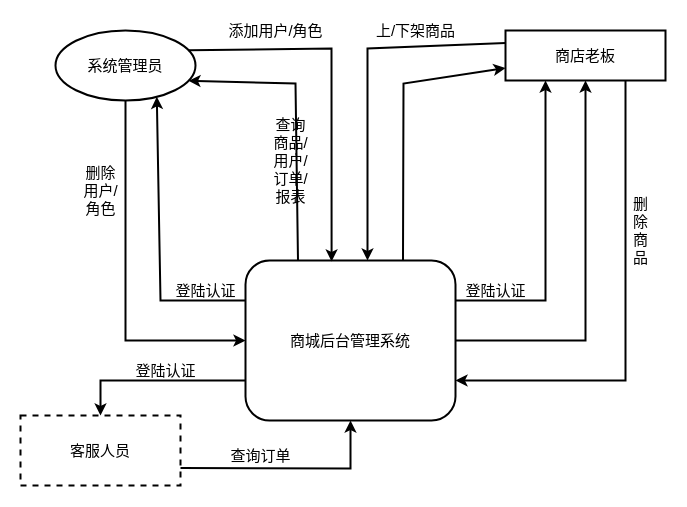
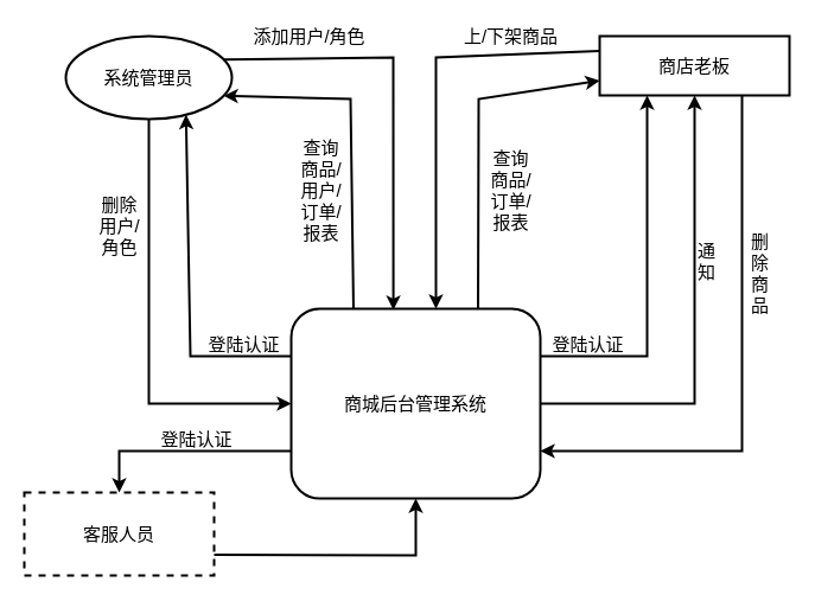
- <mxCell id="10" value="添加用户/角色" style="text;html=1;align=center;verticalAlign=middle;resizable=0;points=[];autosize=1;strokeColor=none;fontSize=15;" parent="1" vertex="1"><mxGeometry x="220" y="20" width="110" height="20" as="geometry" /></mxCell>
+ <mxCell id="10" value="添加用户/角色" style="text;html=1;align=center;verticalAlign=middle;resizable=0;points=[];autosize=1;strokeColor=none;fontSize=15;" parent="1" vertex="1"><mxGeometry x="205" y="20" width="110" height="20" as="geometry" /></mxCell>
- <mxCell id="13" value="上/下架商品" style="text;html=1;align=center;verticalAlign=middle;resizable=0;points=[];autosize=1;strokeColor=none;fontSize=15;" parent="1" vertex="1"><mxGeometry x="370" y="20" width="90" height="20" as="geometry" /></mxCell>
+ <mxCell id="13" value="上/下架商品" style="text;html=1;align=center;verticalAlign=middle;resizable=0;points=[];autosize=1;strokeColor=none;fontSize=15;" parent="1" vertex="1"><mxGeometry x="385" y="20" width="90" height="20" as="geometry" /></mxCell>
- <mxCell id="9" value="查询&lt;br&gt;商品/&lt;br&gt;用户/&lt;br&gt;订单/&lt;br&gt;报表" style="text;html=1;align=center;verticalAlign=middle;resizable=0;points=[];autosize=1;strokeColor=none;fontSize=15;" parent="1" vertex="1"><mxGeometry x="265" y="110" width="50" height="100" as="geometry" /></mxCell>
+ <mxCell id="9" value="查询&lt;br&gt;商品/&lt;br&gt;用户/&lt;br&gt;订单/&lt;br&gt;报表" style="text;html=1;align=center;verticalAlign=middle;resizable=0;points=[];autosize=1;strokeColor=none;fontSize=15;" parent="1" vertex="1"><mxGeometry x="245" y="110" width="50" height="100" as="geometry" /></mxCell>
+ <mxCell id="15" value="查询&lt;br&gt;商品/&lt;br&gt;订单/&lt;br&gt;报表" style="text;html=1;align=center;verticalAlign=middle;resizable=0;points=[];autosize=1;strokeColor=none;fontSize=15;" parent="1" vertex="1"><mxGeometry x="405" y="120" width="50" height="80" as="geometry" /></mxCell>
+ <mxCell id="19" value="通&lt;br&gt;知" style="text;html=1;align=center;verticalAlign=middle;resizable=0;points=[];autosize=1;strokeColor=none;fontSize=15;" parent="1" vertex="1"><mxGeometry x="580" y="200" width="30" height="40" as="geometry" /></mxCell>
- <mxCell id="27" value="查询订单" style="text;html=1;align=center;verticalAlign=middle;resizable=0;points=[];autosize=1;strokeColor=none;fontSize=15;" parent="1" vertex="1"><mxGeometry x="220" y="445" width="80" height="20" as="geometry" /></mxCell>
